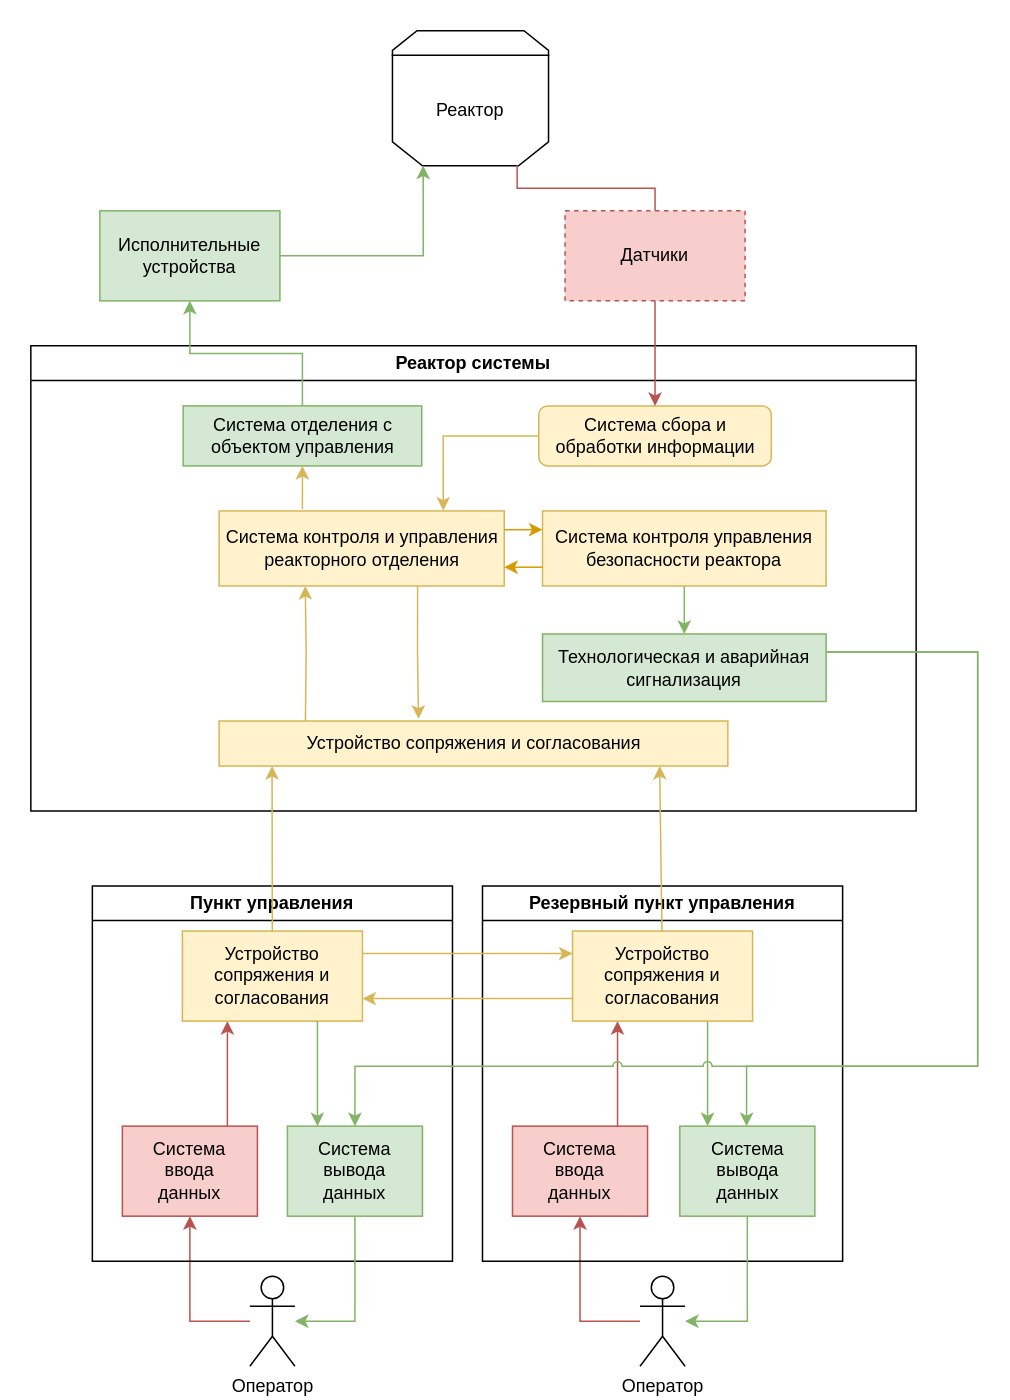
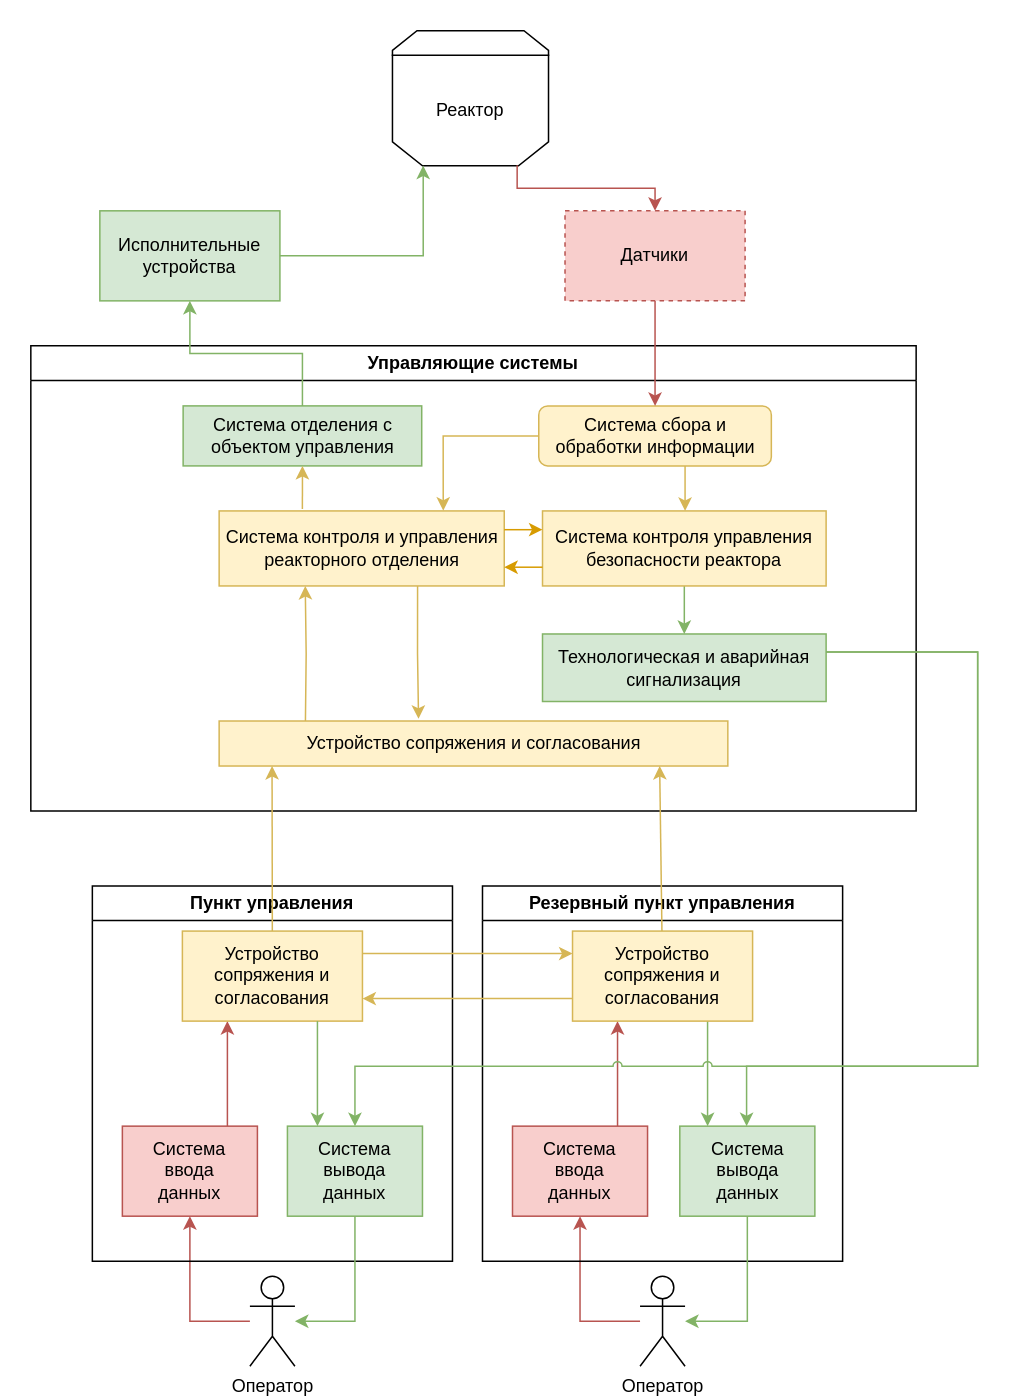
- <mxCell id="37" value="" style="endArrow=none;html=1;rounded=0;fillColor=#f8cecc;strokeColor=#b85450;exitX=0.201;exitY=0.004;exitDx=0;exitDy=0;exitPerimeter=0;edgeStyle=orthogonalEdgeStyle;" parent="1" source="34" target="36" edge="1"><mxGeometry width="50" height="50" relative="1" as="geometry"><mxPoint x="21" y="120" as="sourcePoint" /><mxPoint x="71" y="70" as="targetPoint" /></mxGeometry></mxCell>
+ <mxCell id="37" value="" style="endArrow=classic;html=1;rounded=0;fillColor=#f8cecc;strokeColor=#b85450;exitX=0.201;exitY=0.004;exitDx=0;exitDy=0;exitPerimeter=0;edgeStyle=orthogonalEdgeStyle;" parent="1" source="34" target="36" edge="1"><mxGeometry width="50" height="50" relative="1" as="geometry"><mxPoint x="21" y="120" as="sourcePoint" /><mxPoint x="71" y="70" as="targetPoint" /></mxGeometry></mxCell>
- <mxCell id="18" value="Реактор системы" style="swimlane;whiteSpace=wrap;html=1;" parent="1" vertex="1"><mxGeometry x="20" y="230" width="590" height="310" as="geometry" /></mxCell>
+ <mxCell id="18" value="Управляющие системы" style="swimlane;whiteSpace=wrap;html=1;" parent="1" vertex="1"><mxGeometry x="20" y="230" width="590" height="310" as="geometry" /></mxCell>
+ <mxCell id="30" value="" style="endArrow=classic;html=1;rounded=0;edgeStyle=orthogonalEdgeStyle;fillColor=#fff2cc;strokeColor=#d6b656;" parent="18" source="19" target="28" edge="1"><mxGeometry width="50" height="50" relative="1" as="geometry"><mxPoint x="421" y="130" as="sourcePoint" /><mxPoint x="471" y="80" as="targetPoint" /><Array as="points"><mxPoint x="436" y="90" /><mxPoint x="436" y="90" /></Array></mxGeometry></mxCell>
